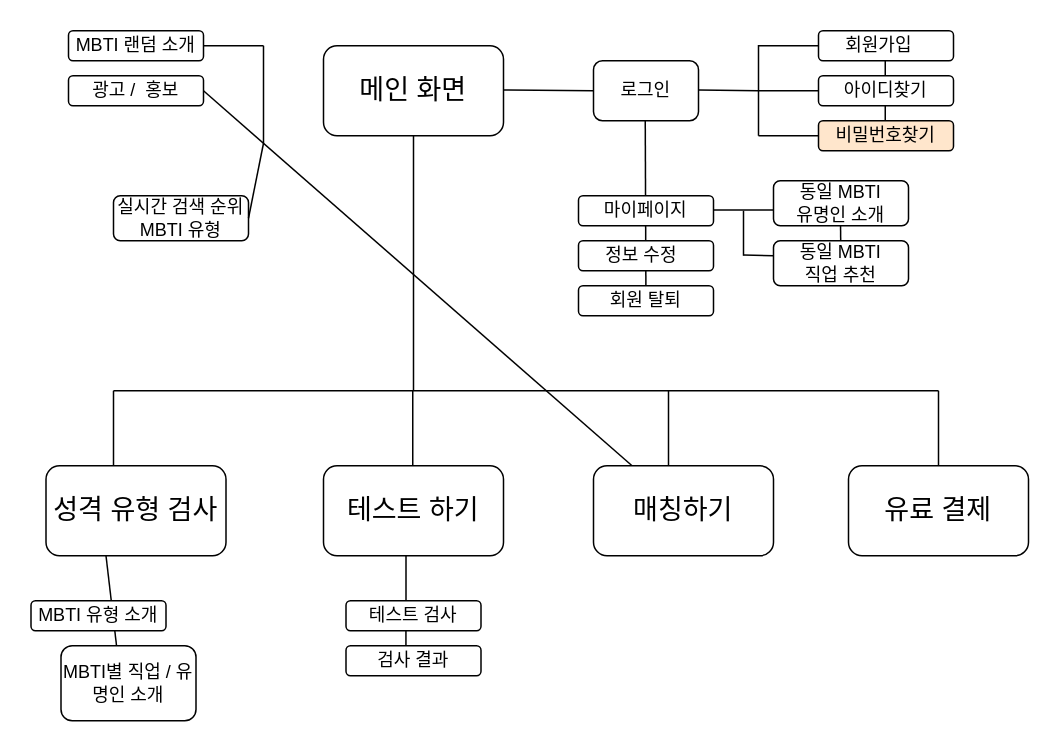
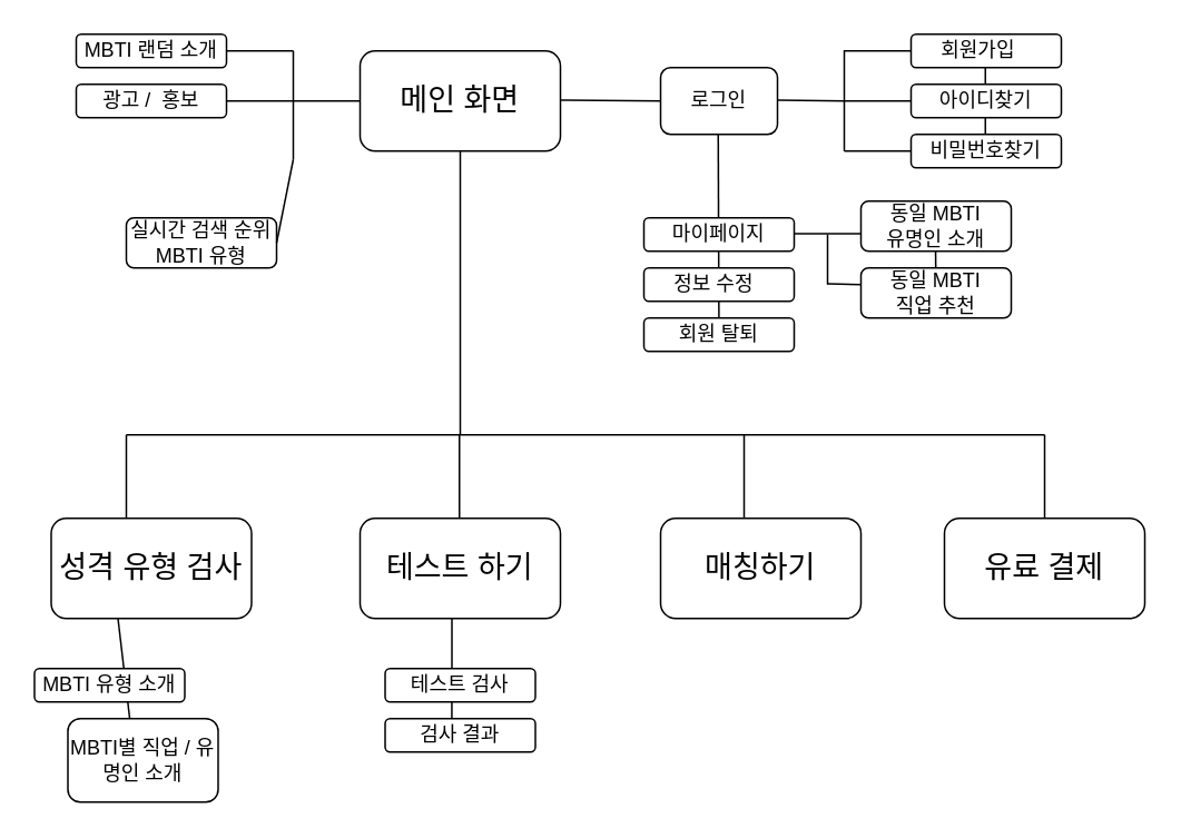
- <mxCell id="7" value="비밀번호찾기" style="rounded=1;whiteSpace=wrap;html=1;movable=1;resizable=1;rotatable=1;deletable=1;editable=1;locked=0;connectable=1;fillColor=#ffe6cc;" vertex="1" parent="1"><mxGeometry x="545" y="80" width="90" height="20" as="geometry" /></mxCell>
+ <mxCell id="7" value="비밀번호찾기" style="rounded=1;whiteSpace=wrap;html=1;movable=1;resizable=1;rotatable=1;deletable=1;editable=1;locked=0;connectable=1;" vertex="1" parent="1"><mxGeometry x="545" y="80" width="90" height="20" as="geometry" /></mxCell>
- <mxCell id="16" value="" style="endArrow=none;html=1;rounded=0;elbow=vertical;exitX=1;exitY=0.5;exitDx=0;exitDy=0;movable=1;resizable=1;rotatable=1;deletable=1;editable=1;locked=0;connectable=1;" edge="1" parent="1" source="11" target="34"><mxGeometry width="50" height="50" relative="1" as="geometry"><mxPoint x="145" y="85" as="sourcePoint" /><mxPoint x="195" y="35" as="targetPoint" /></mxGeometry></mxCell>
+ <mxCell id="16" value="" style="endArrow=none;html=1;rounded=0;elbow=vertical;exitX=1;exitY=0.5;exitDx=0;exitDy=0;entryX=0;entryY=0.5;entryDx=0;entryDy=0;movable=1;resizable=1;rotatable=1;deletable=1;editable=1;locked=0;connectable=1;" edge="1" parent="1" source="11" target="5"><mxGeometry width="50" height="50" relative="1" as="geometry"><mxPoint x="145" y="85" as="sourcePoint" /><mxPoint x="195" y="35" as="targetPoint" /></mxGeometry></mxCell>
